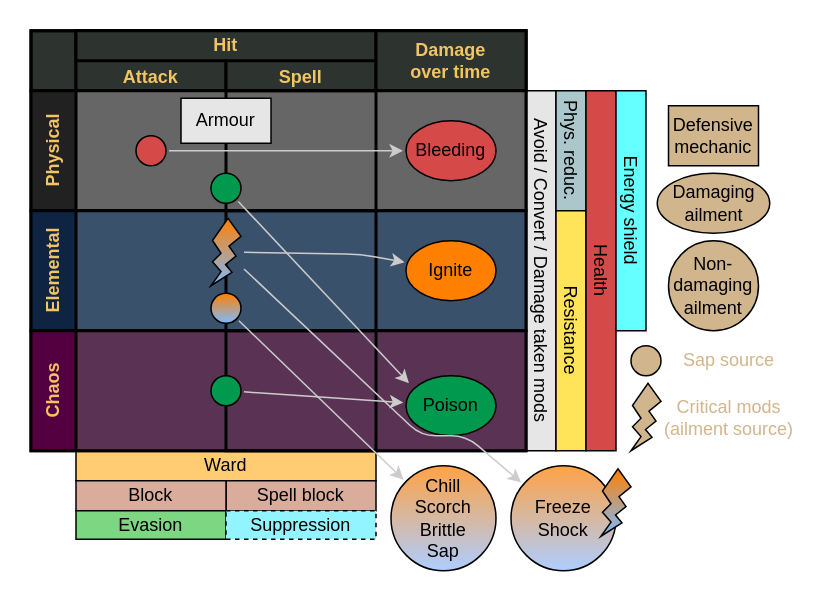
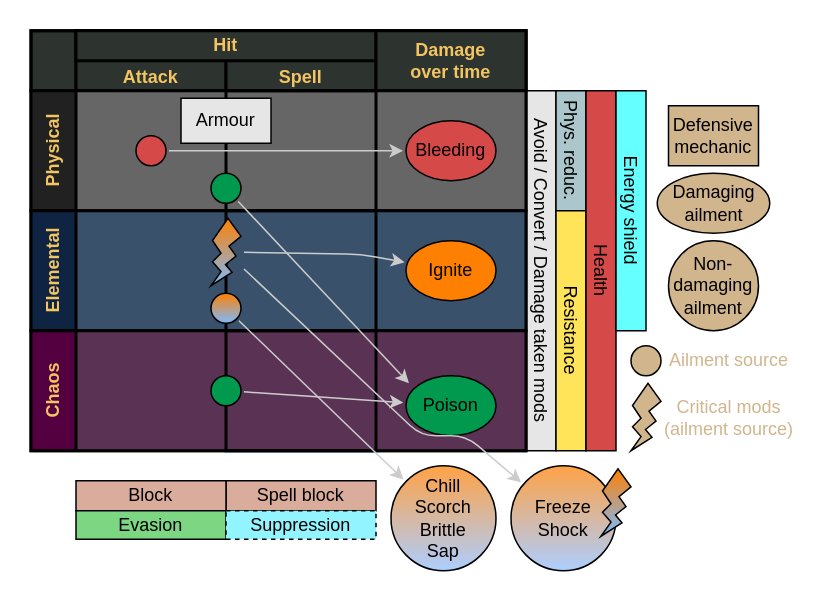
- <mxCell id="56" value="&lt;font color=&quot;#d1b58c&quot;&gt;Sap source&lt;/font&gt;" style="text;html=1;align=center;verticalAlign=middle;resizable=0;points=[];autosize=1;strokeColor=none;" parent="54" vertex="1"><mxGeometry x="20" width="90" height="20" as="geometry" /></mxCell>
+ <mxCell id="56" value="&lt;font color=&quot;#d1b58c&quot;&gt;Ailment source&lt;/font&gt;" style="text;html=1;align=center;verticalAlign=middle;resizable=0;points=[];autosize=1;strokeColor=none;" parent="54" vertex="1"><mxGeometry x="20" width="90" height="20" as="geometry" /></mxCell>
- <mxCell id="2" value="&lt;span&gt;Ward&lt;/span&gt;" style="rounded=0;whiteSpace=wrap;html=1;strokeColor=#000000;fontStyle=0;fillColor=#FFCC73;" vertex="1" parent="1"><mxGeometry x="50" y="300" width="200" height="20" as="geometry" /></mxCell>
